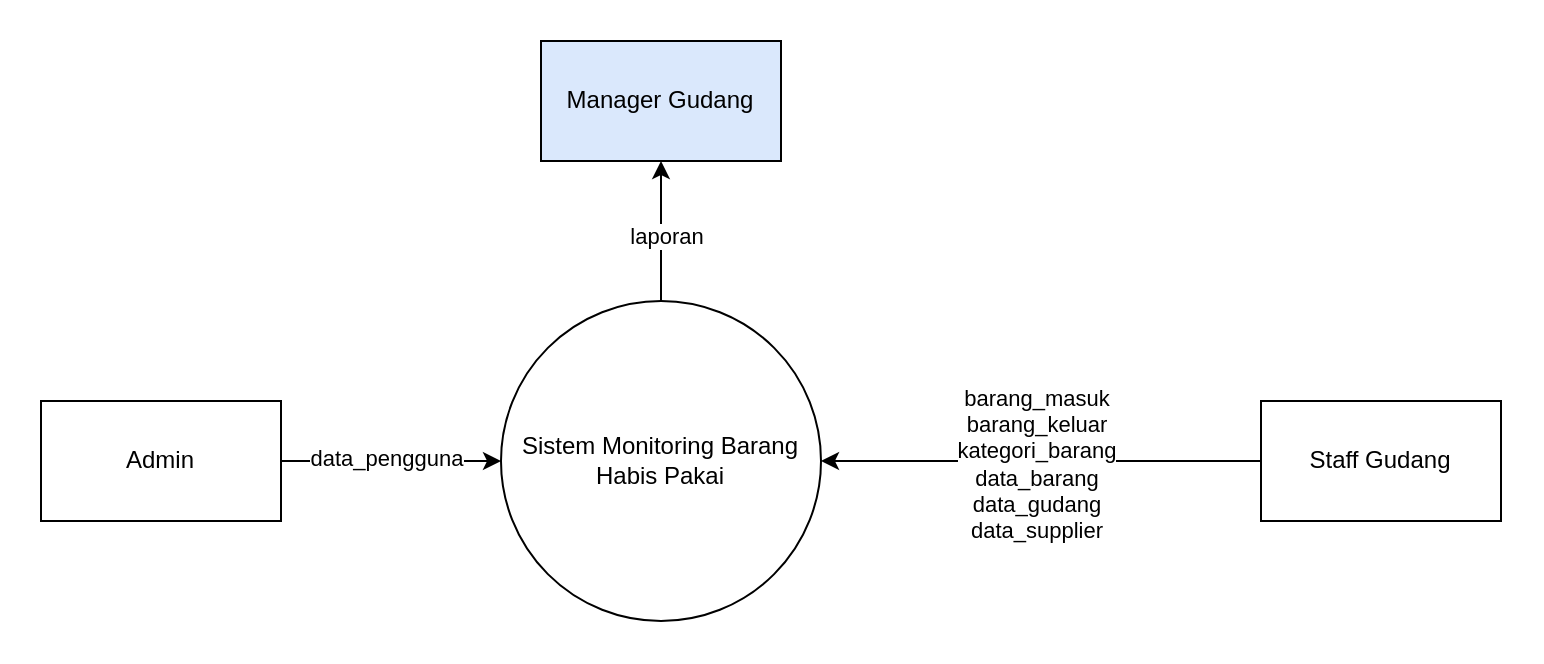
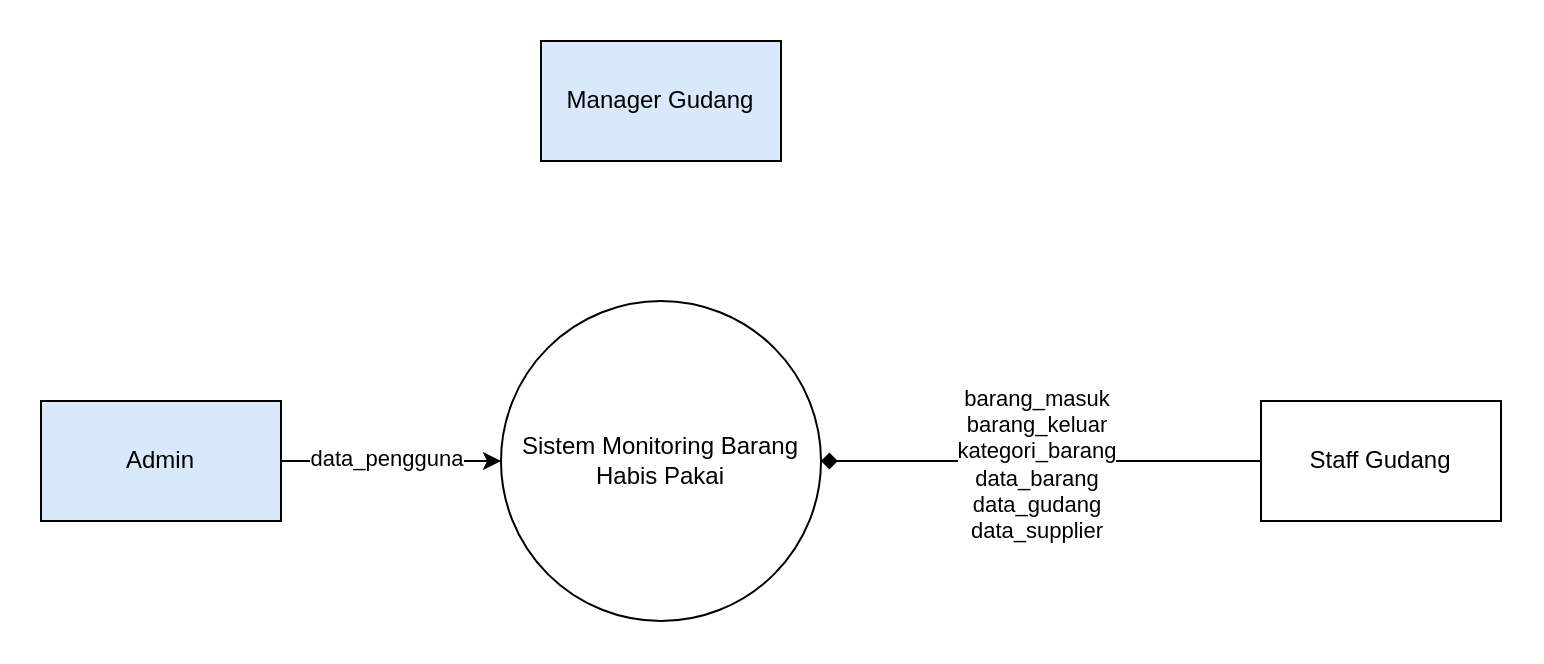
- <mxCell id="2" style="edgeStyle=orthogonalEdgeStyle;rounded=0;orthogonalLoop=1;jettySize=auto;html=1;exitX=0.5;exitY=0;exitDx=0;exitDy=0;entryX=0.5;entryY=1;entryDx=0;entryDy=0;" parent="1" source="4" target="11" edge="1"><mxGeometry relative="1" as="geometry" /></mxCell>
- <mxCell id="3" value="laporan" style="edgeLabel;html=1;align=center;verticalAlign=middle;resizable=0;points=[];" parent="2" vertex="1" connectable="0"><mxGeometry x="-0.049" y="-2" relative="1" as="geometry"><mxPoint as="offset" /></mxGeometry></mxCell>
- <mxCell id="10" value="Admin" style="rounded=0;whiteSpace=wrap;html=1;" parent="1" vertex="1"><mxGeometry x="20" y="200" width="120" height="60" as="geometry" /></mxCell>
+ <mxCell id="10" value="Admin" style="rounded=0;whiteSpace=wrap;html=1;fillColor=#dae8fc;" parent="1" vertex="1"><mxGeometry x="20" y="200" width="120" height="60" as="geometry" /></mxCell>
- <mxCell id="5" style="edgeStyle=orthogonalEdgeStyle;rounded=0;orthogonalLoop=1;jettySize=auto;html=1;exitX=0;exitY=0.5;exitDx=0;exitDy=0;entryX=1;entryY=0.5;entryDx=0;entryDy=0;" parent="1" source="7" target="4" edge="1"><mxGeometry relative="1" as="geometry" /></mxCell>
+ <mxCell id="5" style="edgeStyle=orthogonalEdgeStyle;rounded=0;orthogonalLoop=1;jettySize=auto;html=1;exitX=0;exitY=0.5;exitDx=0;exitDy=0;entryX=1;entryY=0.5;entryDx=0;entryDy=0;endArrow=diamond;" parent="1" source="7" target="4" edge="1"><mxGeometry relative="1" as="geometry" /></mxCell>
